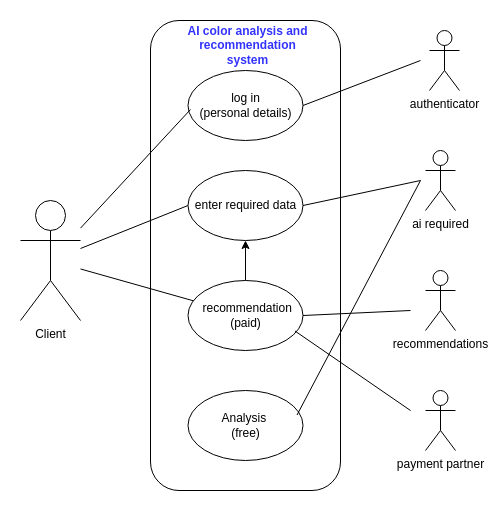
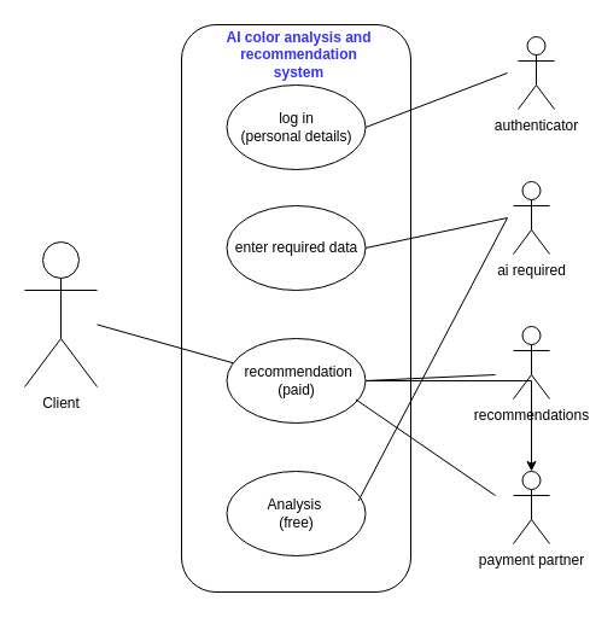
- <mxCell id="20" value="" style="endArrow=none;html=1;rounded=0;entryX=0.022;entryY=0.557;entryDx=0;entryDy=0;entryPerimeter=0;" edge="1" parent="1" source="3" target="5"><mxGeometry width="50" height="50" relative="1" as="geometry"><mxPoint x="170" y="270" as="sourcePoint" /><mxPoint x="220" y="220" as="targetPoint" /></mxGeometry></mxCell>
- <mxCell id="18" value="" style="endArrow=none;html=1;rounded=0;entryX=0;entryY=0.5;entryDx=0;entryDy=0;" edge="1" parent="1" source="3" target="6"><mxGeometry width="50" height="50" relative="1" as="geometry"><mxPoint x="170" y="270" as="sourcePoint" /><mxPoint x="220" y="220" as="targetPoint" /></mxGeometry></mxCell>
- <mxCell id="7" value="" style="edgeStyle=orthogonalEdgeStyle;rounded=0;orthogonalLoop=1;jettySize=auto;html=1;" edge="1" parent="1" source="8" target="6"><mxGeometry relative="1" as="geometry" /></mxCell>
+ <mxCell id="7" value="" style="edgeStyle=orthogonalEdgeStyle;rounded=0;orthogonalLoop=1;jettySize=auto;html=1;" edge="1" parent="1" source="8" target="12"><mxGeometry relative="1" as="geometry" /></mxCell>
